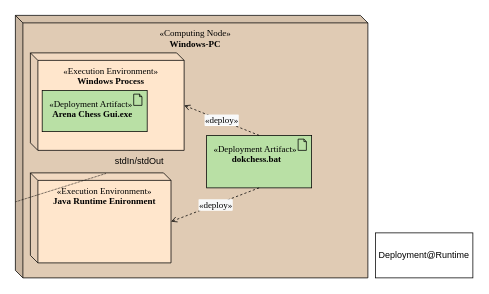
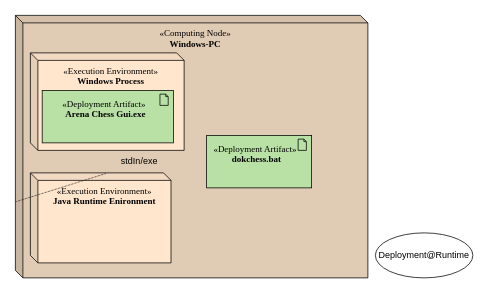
- <mxCell id="13" value="&lt;p style=&quot;margin: 4px 0px 0px;&quot;&gt;&lt;font&gt;&lt;span class=&quot;char&quot;&gt;&lt;span class=&quot;vchar&quot; id=&quot;char-node&quot;&gt;«Deployment Artifact&lt;/span&gt;&lt;/span&gt;&lt;span class=&quot;char&quot;&gt;&lt;span class=&quot;vchar&quot; id=&quot;char-node&quot;&gt;»&lt;br&gt;&lt;/span&gt;&lt;/span&gt;&lt;/font&gt;&lt;/p&gt;&lt;p style=&quot;margin: 0px 0px 0px 4px&quot;&gt;&lt;b&gt;Arena Chess Gui.exe&lt;/b&gt;&lt;/p&gt;" style="html=1;outlineConnect=0;whiteSpace=wrap;shape=mxgraph.archimate.application;appType=artifact;fontFamily=Verdana;fontSize=12;align=center;verticalAlign=top;spacingRight=10;fillColor=#B9E0A5;" parent="1" vertex="1"><mxGeometry x="55.75" y="120" width="140" height="55" as="geometry" /></mxCell>
+ <mxCell id="13" value="&lt;p style=&quot;margin: 4px 0px 0px;&quot;&gt;&lt;font&gt;&lt;span class=&quot;char&quot;&gt;&lt;span class=&quot;vchar&quot; id=&quot;char-node&quot;&gt;«Deployment Artifact&lt;/span&gt;&lt;/span&gt;&lt;span class=&quot;char&quot;&gt;&lt;span class=&quot;vchar&quot; id=&quot;char-node&quot;&gt;»&lt;br&gt;&lt;/span&gt;&lt;/span&gt;&lt;/font&gt;&lt;/p&gt;&lt;p style=&quot;margin: 0px 0px 0px 4px&quot;&gt;&lt;b&gt;Arena Chess Gui.exe&lt;/b&gt;&lt;/p&gt;" style="html=1;outlineConnect=0;whiteSpace=wrap;shape=mxgraph.archimate.application;appType=artifact;fontFamily=Verdana;fontSize=12;align=center;verticalAlign=top;spacingRight=10;fillColor=#B9E0A5;" parent="1" vertex="1"><mxGeometry x="55.75" y="120" width="175" height="70" as="geometry" /></mxCell>
- <mxCell id="7" value="" style="endArrow=open;html=1;fillColor=#000000;fontFamily=Verdana;fontSize=12;endFill=0;dashed=1;exitX=0.5;exitY=0;exitDx=0;exitDy=0;exitPerimeter=0;entryX=0;entryY=0;entryDx=205;entryDy=70;entryPerimeter=0;" parent="1" source="4" target="12" edge="1"><mxGeometry relative="1" as="geometry"><mxPoint x="280" y="140" as="sourcePoint" /><mxPoint x="250" y="140" as="targetPoint" /></mxGeometry></mxCell>
- <mxCell id="8" value="&lt;span style=&quot;font-size: 12px; background-color: rgb(248, 249, 250);&quot;&gt;«deploy»&lt;/span&gt;" style="edgeLabel;resizable=0;html=1;align=center;verticalAlign=middle;fontFamily=Verdana;" parent="7" connectable="0" vertex="1"><mxGeometry relative="1" as="geometry" /></mxCell>
- <mxCell id="6" value="stdIn/stdOut" style="text;html=1;align=center;verticalAlign=middle;resizable=0;points=[];autosize=1;strokeColor=none;fillColor=none;" parent="1" vertex="1"><mxGeometry x="140" y="200" width="90" height="30" as="geometry" /></mxCell>
+ <mxCell id="6" value="stdIn/exe" style="text;html=1;align=center;verticalAlign=middle;resizable=0;points=[];autosize=1;strokeColor=none;fillColor=none;" parent="1" vertex="1"><mxGeometry x="140" y="200" width="90" height="30" as="geometry" /></mxCell>
- <mxCell id="9" value="" style="endArrow=open;html=1;fillColor=#000000;fontFamily=Verdana;fontSize=12;endFill=0;dashed=1;entryX=0;entryY=0;entryDx=187.5;entryDy=65;entryPerimeter=0;exitX=0.5;exitY=1;exitDx=0;exitDy=0;exitPerimeter=0;" parent="1" source="4" target="3" edge="1"><mxGeometry relative="1" as="geometry"><mxPoint x="330" y="180" as="sourcePoint" /><mxPoint x="265" y="155" as="targetPoint" /></mxGeometry></mxCell>
- <mxCell id="10" value="&lt;span style=&quot;font-size: 12px; background-color: rgb(248, 249, 250);&quot;&gt;«deploy»&lt;/span&gt;" style="edgeLabel;resizable=0;html=1;align=center;verticalAlign=middle;fontFamily=Verdana;" parent="9" connectable="0" vertex="1"><mxGeometry relative="1" as="geometry" /></mxCell>
- <mxCell id="11" value="Deployment@Runtime" style="rounded=0;whiteSpace=wrap;html=1;" parent="1" vertex="1"><mxGeometry x="500" y="310" width="130" height="60" as="geometry" /></mxCell>
+ <mxCell id="11" value="Deployment@Runtime" style="ellipse;whiteSpace=wrap;html=1;" parent="1" vertex="1"><mxGeometry x="500" y="310" width="130" height="60" as="geometry" /></mxCell>
